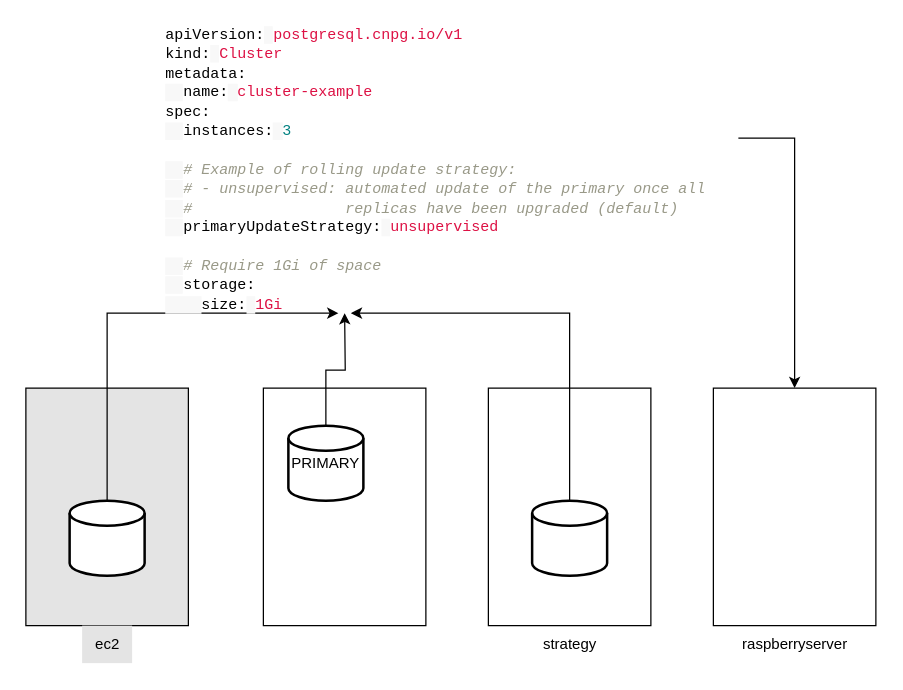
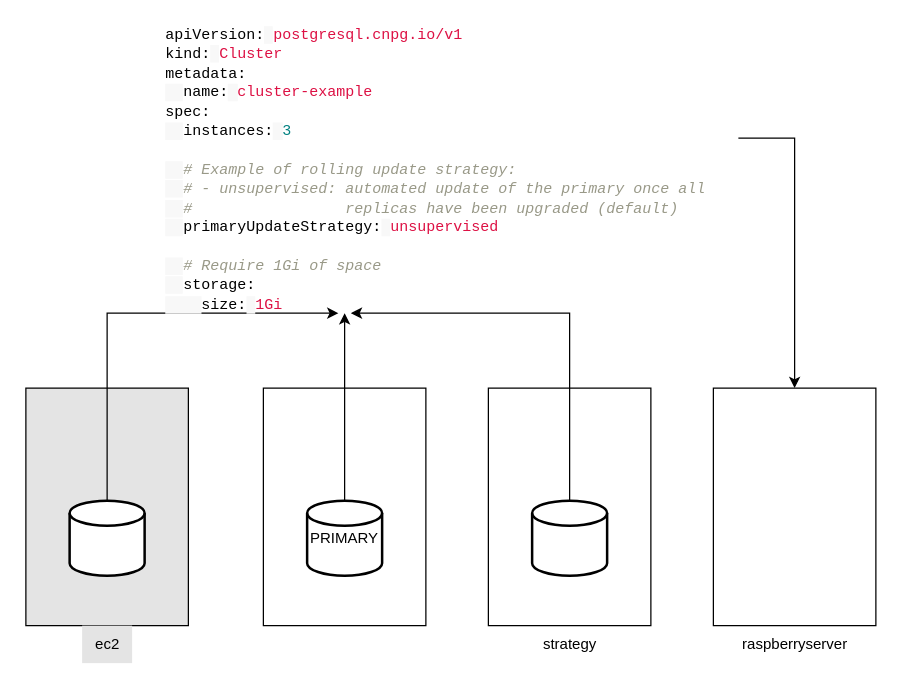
- <mxCell id="8" value="PRIMARY" style="strokeWidth=2;html=1;shape=mxgraph.flowchart.database;whiteSpace=wrap;" vertex="1" parent="1"><mxGeometry x="230" y="340" width="60" height="60" as="geometry" /></mxCell>
+ <mxCell id="8" value="PRIMARY" style="strokeWidth=2;html=1;shape=mxgraph.flowchart.database;whiteSpace=wrap;" vertex="1" parent="1"><mxGeometry x="245" y="400" width="60" height="60" as="geometry" /></mxCell>
